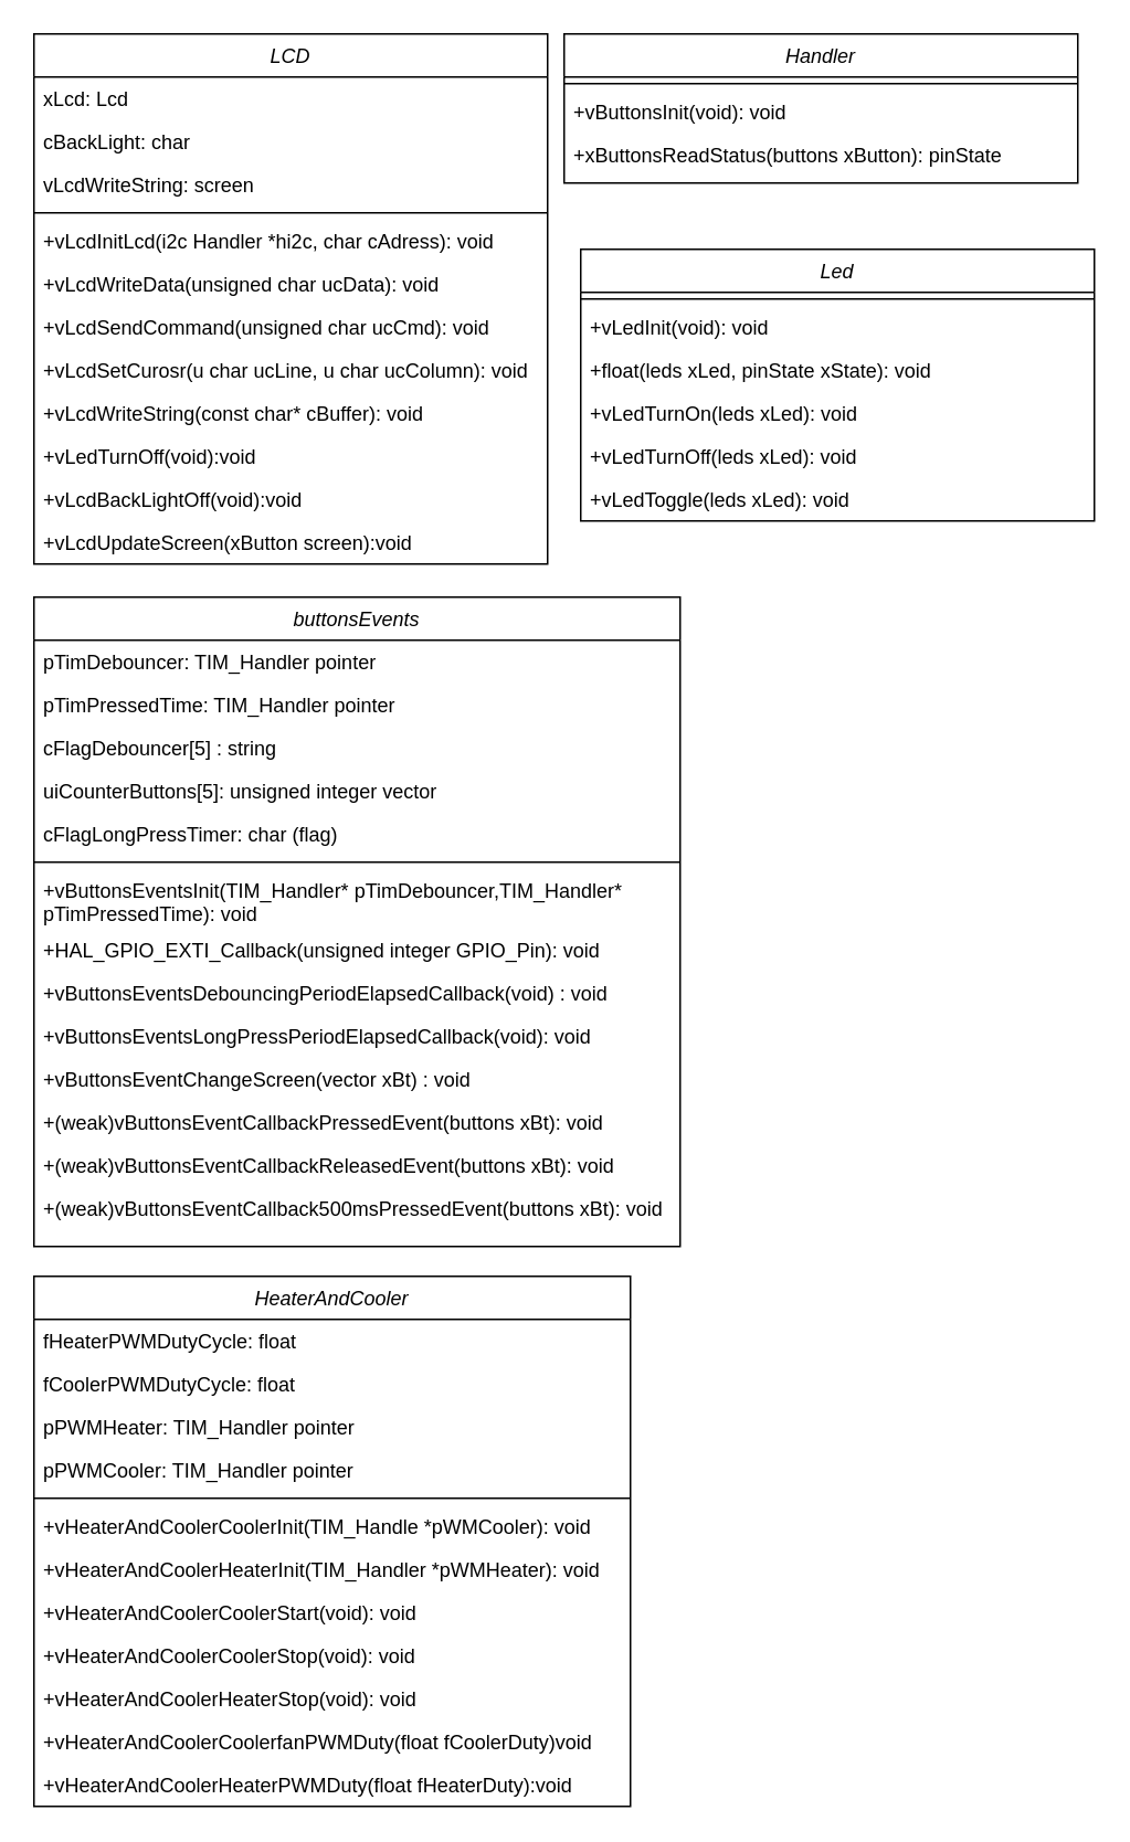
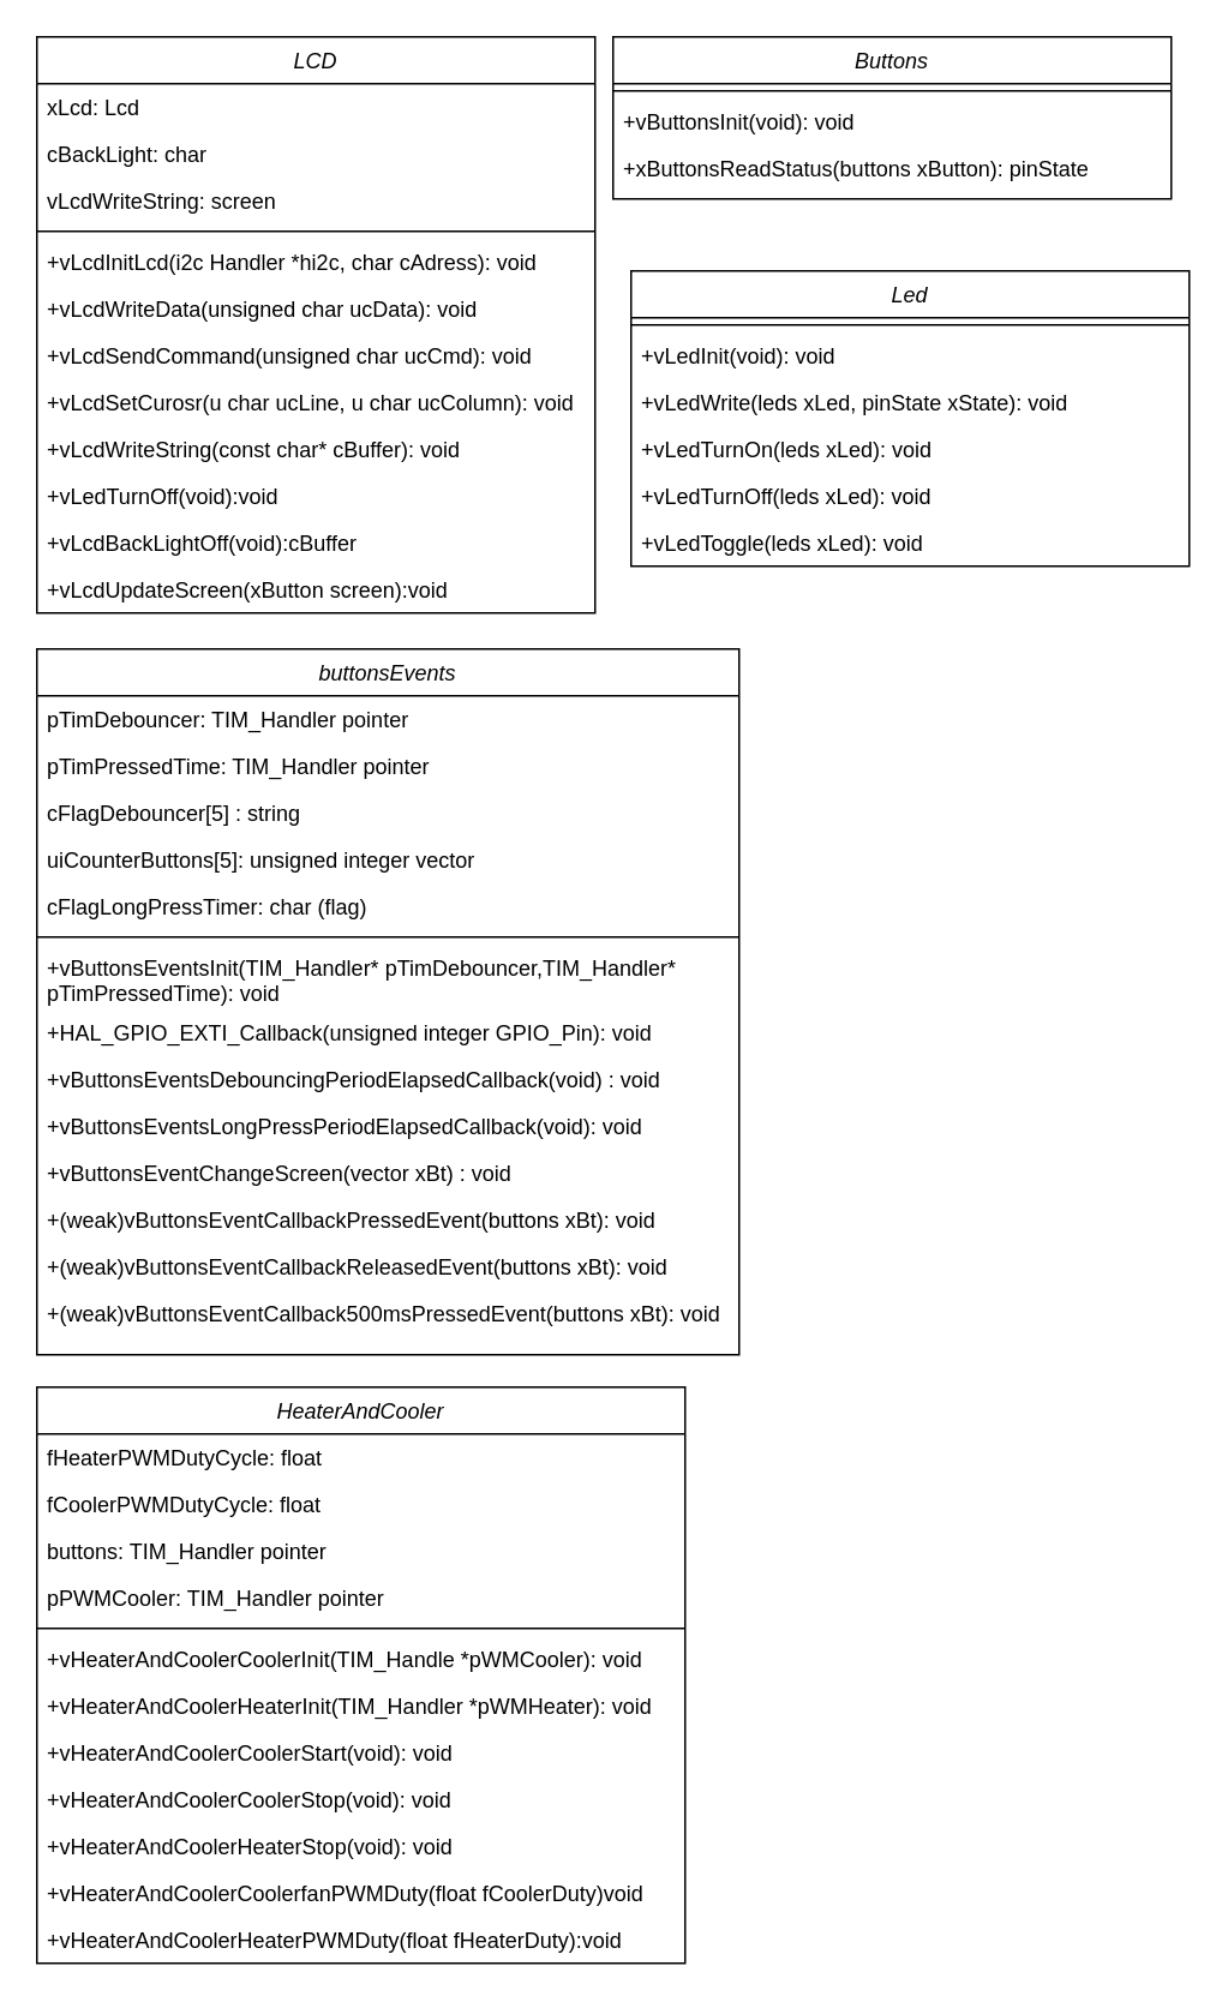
- <mxCell id="15" value="Handler" style="swimlane;fontStyle=2;align=center;verticalAlign=top;childLayout=stackLayout;horizontal=1;startSize=26;horizontalStack=0;resizeParent=1;resizeLast=0;collapsible=1;marginBottom=0;rounded=0;shadow=0;strokeWidth=1;" vertex="1" parent="1"><mxGeometry x="340" y="20" width="310" height="90" as="geometry"><mxRectangle x="230" y="140" width="160" height="26" as="alternateBounds" /></mxGeometry></mxCell>
+ <mxCell id="15" value="Buttons" style="swimlane;fontStyle=2;align=center;verticalAlign=top;childLayout=stackLayout;horizontal=1;startSize=26;horizontalStack=0;resizeParent=1;resizeLast=0;collapsible=1;marginBottom=0;rounded=0;shadow=0;strokeWidth=1;" vertex="1" parent="1"><mxGeometry x="340" y="20" width="310" height="90" as="geometry"><mxRectangle x="230" y="140" width="160" height="26" as="alternateBounds" /></mxGeometry></mxCell>
- <mxCell id="50" value="+float(leds xLed, pinState xState): void" style="text;align=left;verticalAlign=top;spacingLeft=4;spacingRight=4;overflow=hidden;rotatable=0;points=[[0,0.5],[1,0.5]];portConstraint=eastwest;" vertex="1" parent="47"><mxGeometry y="60" width="310" height="26" as="geometry" /></mxCell>
+ <mxCell id="50" value="+vLedWrite(leds xLed, pinState xState): void" style="text;align=left;verticalAlign=top;spacingLeft=4;spacingRight=4;overflow=hidden;rotatable=0;points=[[0,0.5],[1,0.5]];portConstraint=eastwest;" vertex="1" parent="47"><mxGeometry y="60" width="310" height="26" as="geometry" /></mxCell>
- <mxCell id="13" value="+vLcdBackLightOff(void):void" style="text;align=left;verticalAlign=top;spacingLeft=4;spacingRight=4;overflow=hidden;rotatable=0;points=[[0,0.5],[1,0.5]];portConstraint=eastwest;" parent="2" vertex="1"><mxGeometry y="268" width="310" height="26" as="geometry" /></mxCell>
+ <mxCell id="13" value="+vLcdBackLightOff(void):cBuffer" style="text;align=left;verticalAlign=top;spacingLeft=4;spacingRight=4;overflow=hidden;rotatable=0;points=[[0,0.5],[1,0.5]];portConstraint=eastwest;" parent="2" vertex="1"><mxGeometry y="268" width="310" height="26" as="geometry" /></mxCell>
- <mxCell id="37" value="pPWMHeater: TIM_Handler pointer" style="text;align=left;verticalAlign=top;spacingLeft=4;spacingRight=4;overflow=hidden;rotatable=0;points=[[0,0.5],[1,0.5]];portConstraint=eastwest;rounded=0;shadow=0;html=0;" vertex="1" parent="34"><mxGeometry y="78" width="360" height="26" as="geometry" /></mxCell>
+ <mxCell id="37" value="buttons: TIM_Handler pointer" style="text;align=left;verticalAlign=top;spacingLeft=4;spacingRight=4;overflow=hidden;rotatable=0;points=[[0,0.5],[1,0.5]];portConstraint=eastwest;rounded=0;shadow=0;html=0;" vertex="1" parent="34"><mxGeometry y="78" width="360" height="26" as="geometry" /></mxCell>
